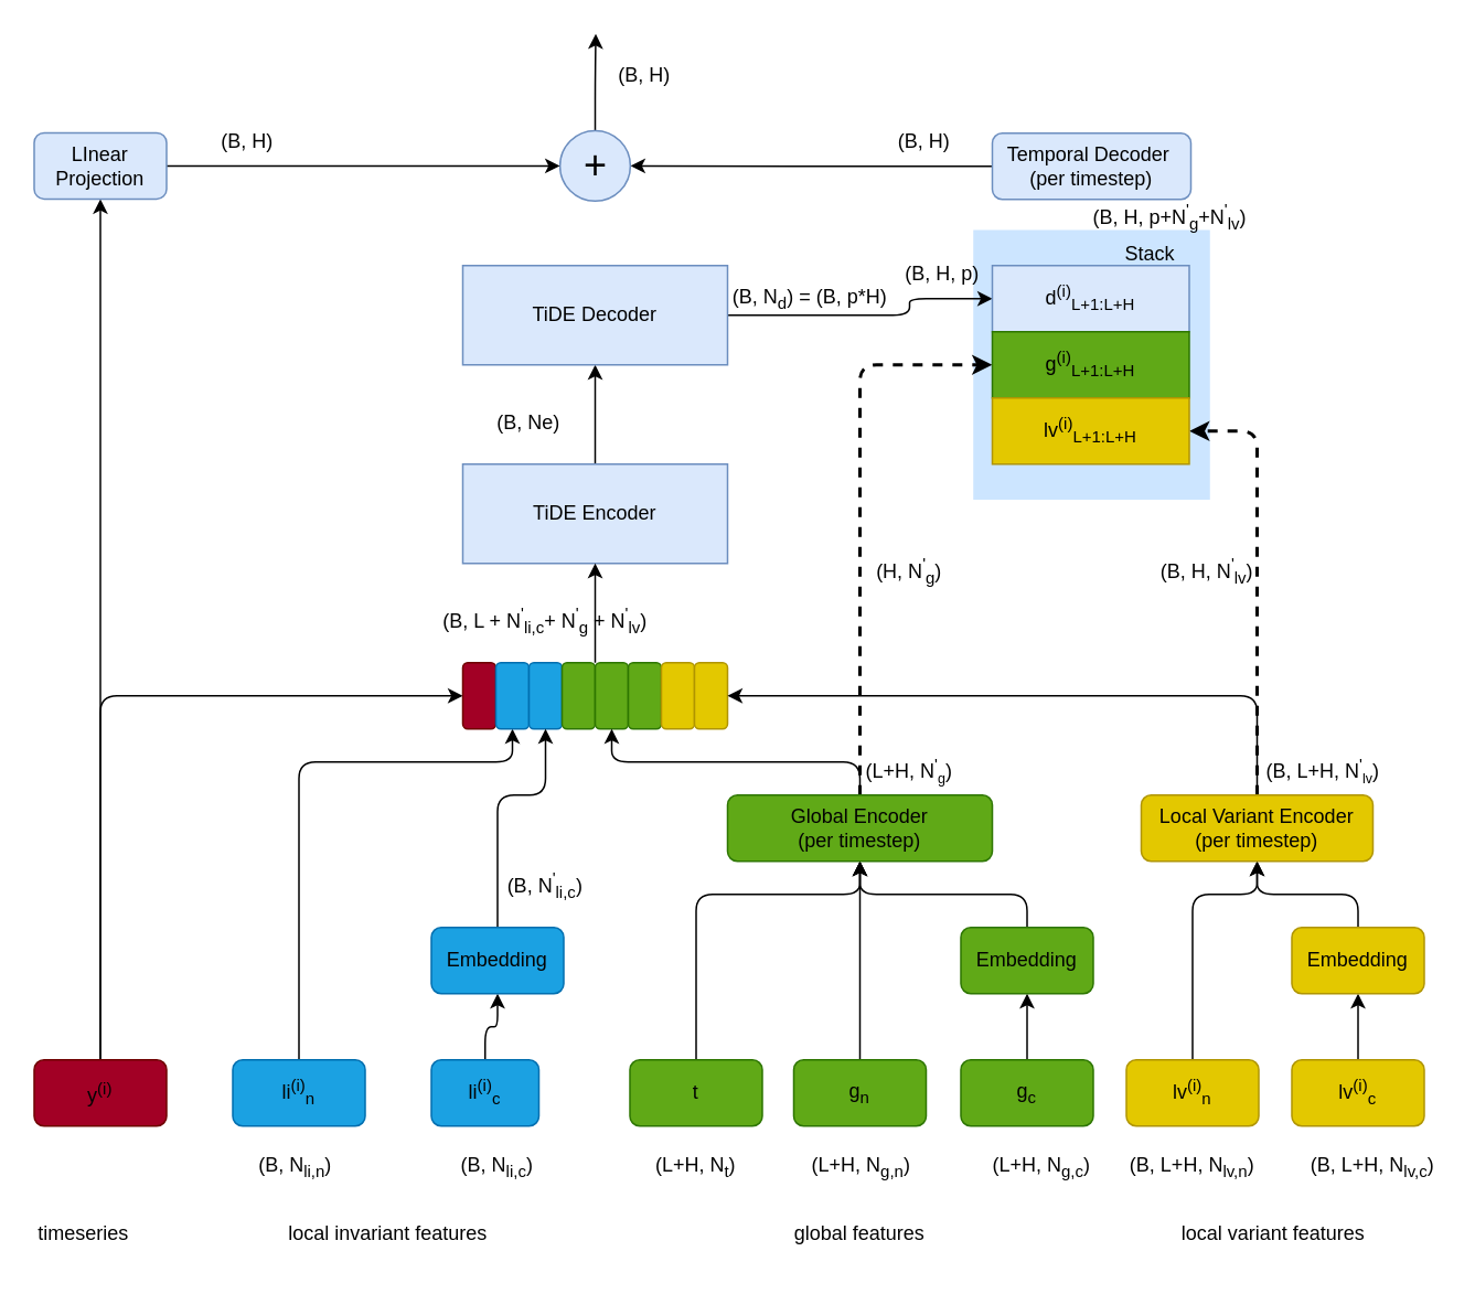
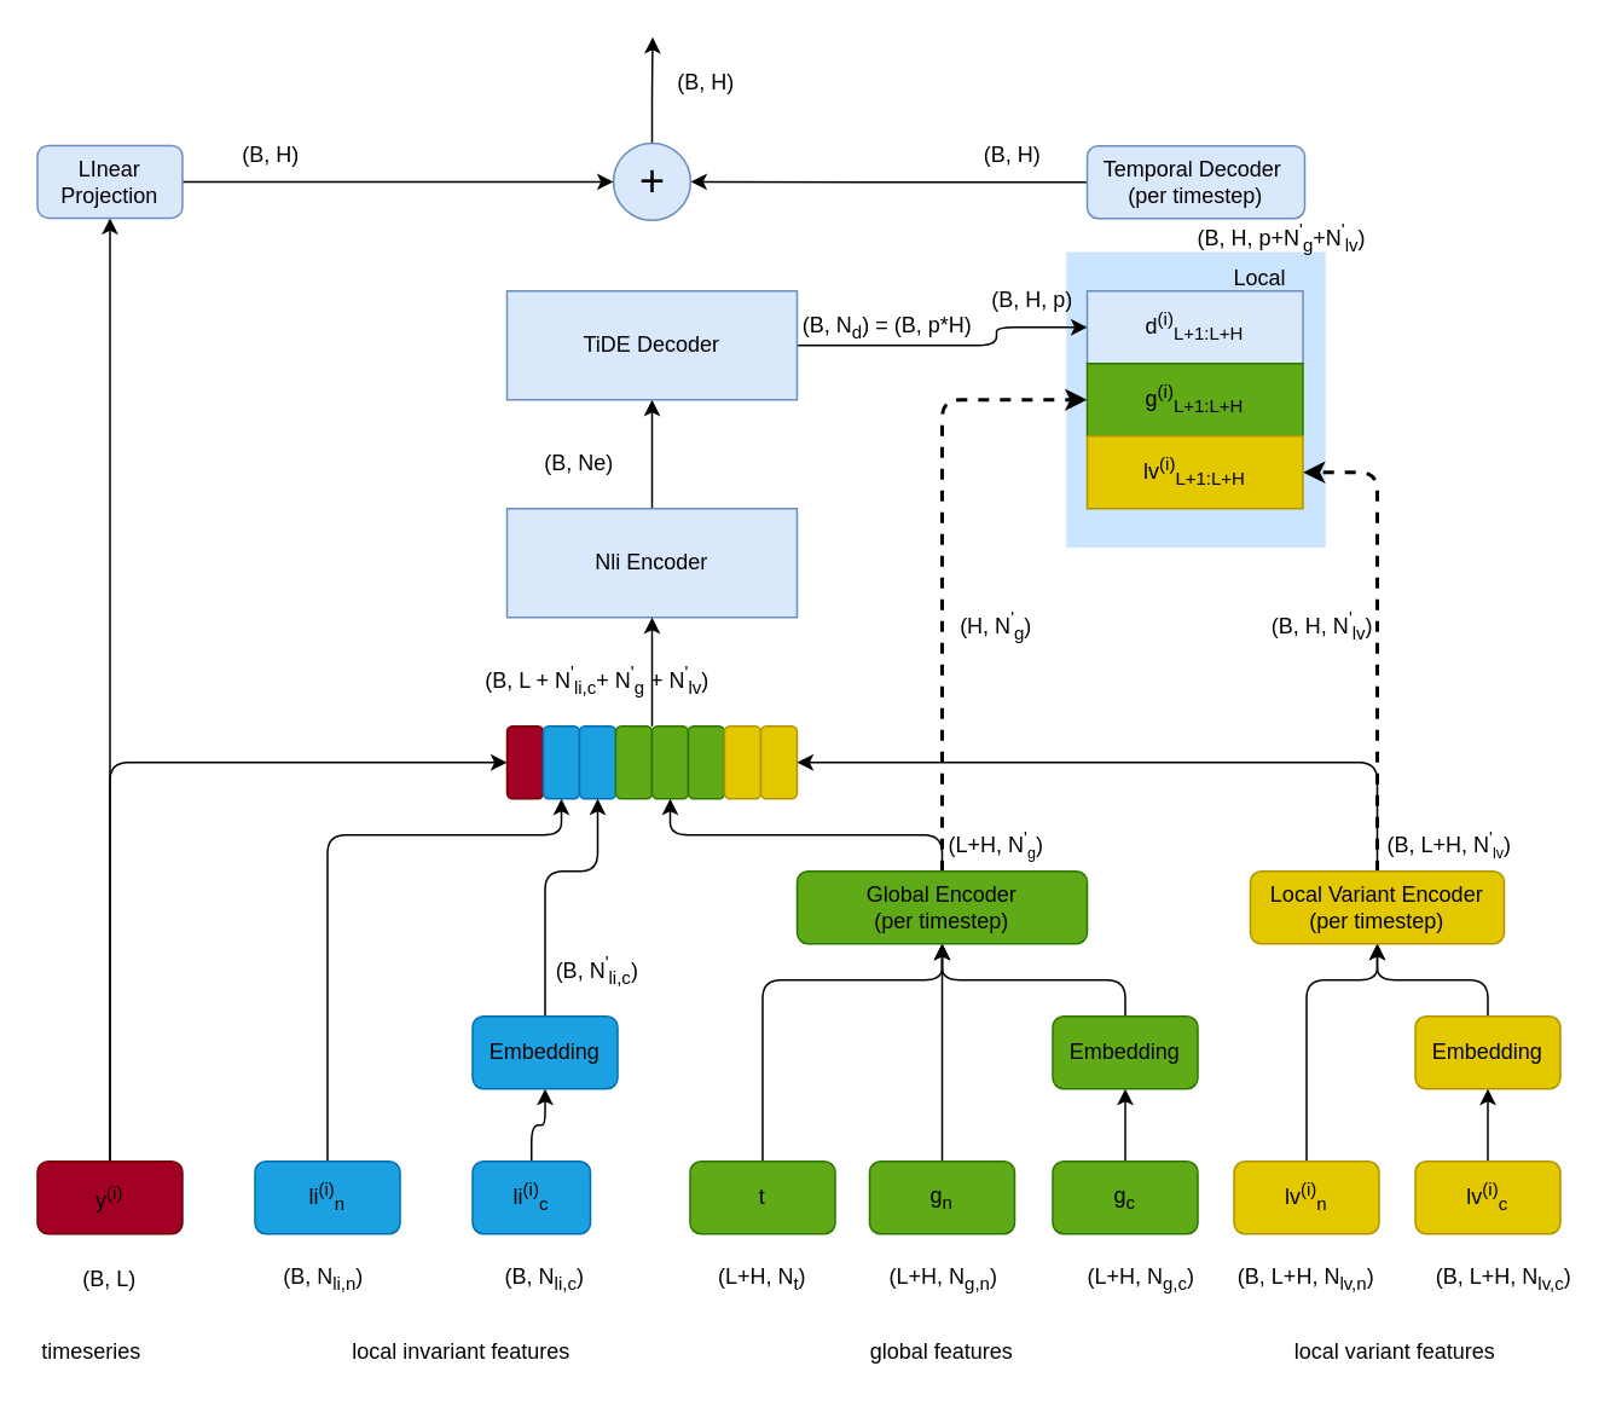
- <mxCell id="79" value="Stack" style="text;html=1;strokeColor=none;fillColor=none;align=center;verticalAlign=middle;whiteSpace=wrap;rounded=0;fontColor=#030303;" parent="1" vertex="1"><mxGeometry x="660" y="140" width="69" height="25" as="geometry" /></mxCell>
+ <mxCell id="79" value="Local" style="text;html=1;strokeColor=none;fillColor=none;align=center;verticalAlign=middle;whiteSpace=wrap;rounded=0;fontColor=#030303;" parent="1" vertex="1"><mxGeometry x="660" y="140" width="69" height="25" as="geometry" /></mxCell>
- <mxCell id="58" value="TiDE Encoder" style="rounded=0;whiteSpace=wrap;html=1;fillStyle=auto;fillColor=#dae8fc;strokeColor=#6c8ebf;fontColor=#000000;" parent="1" vertex="1"><mxGeometry x="279" y="280" width="160" height="60" as="geometry" /></mxCell>
+ <mxCell id="58" value="Nli Encoder" style="rounded=0;whiteSpace=wrap;html=1;fillStyle=auto;fillColor=#dae8fc;strokeColor=#6c8ebf;fontColor=#000000;" parent="1" vertex="1"><mxGeometry x="279" y="280" width="160" height="60" as="geometry" /></mxCell>
+ <mxCell id="31" value="(B, L)" style="text;html=1;strokeColor=none;fillColor=none;align=center;verticalAlign=middle;whiteSpace=wrap;rounded=0;fontColor=#030303;" parent="1" vertex="1"><mxGeometry x="20" y="690" width="80" height="30" as="geometry" /></mxCell>
- <mxCell id="9" value="local invariant features" style="text;html=1;strokeColor=none;fillColor=none;align=center;verticalAlign=middle;whiteSpace=wrap;rounded=0;fontColor=#030303;" parent="1" vertex="1"><mxGeometry x="169" y="730" width="130" height="30" as="geometry" /></mxCell>
+ <mxCell id="9" value="local invariant features" style="text;html=1;strokeColor=none;fillColor=none;align=center;verticalAlign=middle;whiteSpace=wrap;rounded=0;fontColor=#030303;" parent="1" vertex="1"><mxGeometry x="189" y="730" width="130" height="30" as="geometry" /></mxCell>
